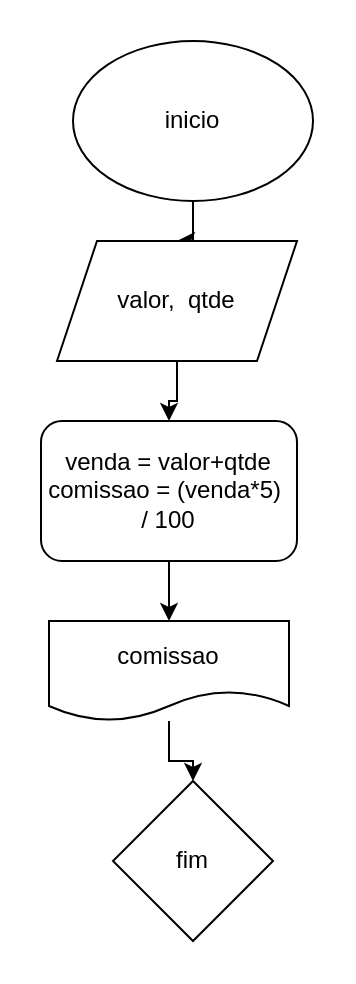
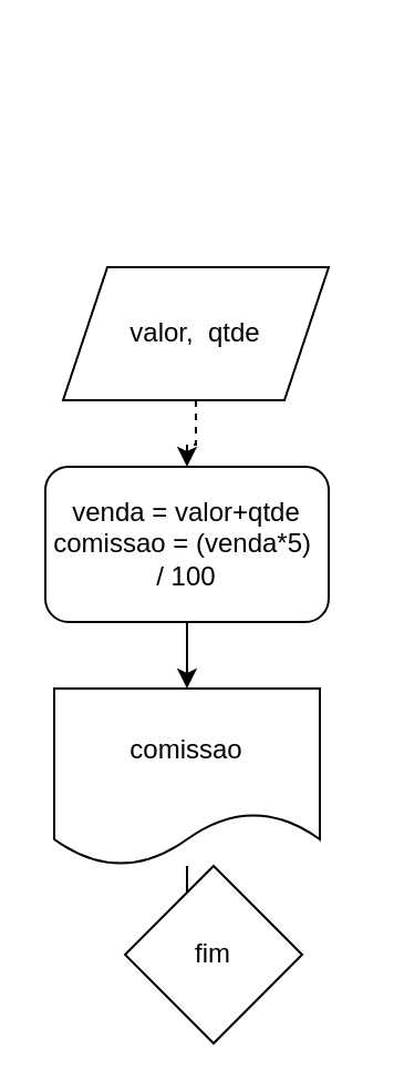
- <mxCell id="3" value="inicio" style="ellipse;whiteSpace=wrap;html=1;" vertex="1" parent="1"><mxGeometry x="36" y="20" width="120" height="80" as="geometry" /></mxCell>
- <mxCell id="2" value="" style="edgeStyle=orthogonalEdgeStyle;rounded=0;orthogonalLoop=1;jettySize=auto;html=1;" edge="1" parent="1" source="3" target="5"><mxGeometry relative="1" as="geometry" /></mxCell>
- <mxCell id="4" value="" style="edgeStyle=orthogonalEdgeStyle;rounded=0;orthogonalLoop=1;jettySize=auto;html=1;" edge="1" parent="1" source="5" target="7"><mxGeometry relative="1" as="geometry" /></mxCell>
+ <mxCell id="4" value="" style="edgeStyle=orthogonalEdgeStyle;rounded=0;orthogonalLoop=1;jettySize=auto;html=1;dashed=1;" edge="1" parent="1" source="5" target="7"><mxGeometry relative="1" as="geometry" /></mxCell>
- <mxCell id="9" value="comissao" style="shape=document;whiteSpace=wrap;html=1;boundedLbl=1;" vertex="1" parent="1"><mxGeometry x="24" y="310" width="120" height="50" as="geometry" /></mxCell>
+ <mxCell id="9" value="comissao" style="shape=document;whiteSpace=wrap;html=1;boundedLbl=1;" vertex="1" parent="1"><mxGeometry x="24" y="310" width="120" height="80" as="geometry" /></mxCell>
